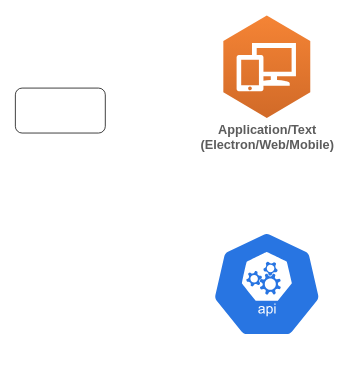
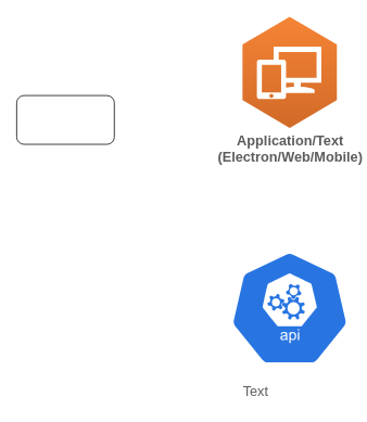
+ <mxCell id="5" value="Text" style="text;html=1;strokeColor=none;fillColor=none;align=center;verticalAlign=middle;whiteSpace=wrap;rounded=0;fontSize=17;fontColor=#5C5C5C;" vertex="1" parent="1"><mxGeometry x="284" y="467" width="60" height="30" as="geometry" /></mxCell>
